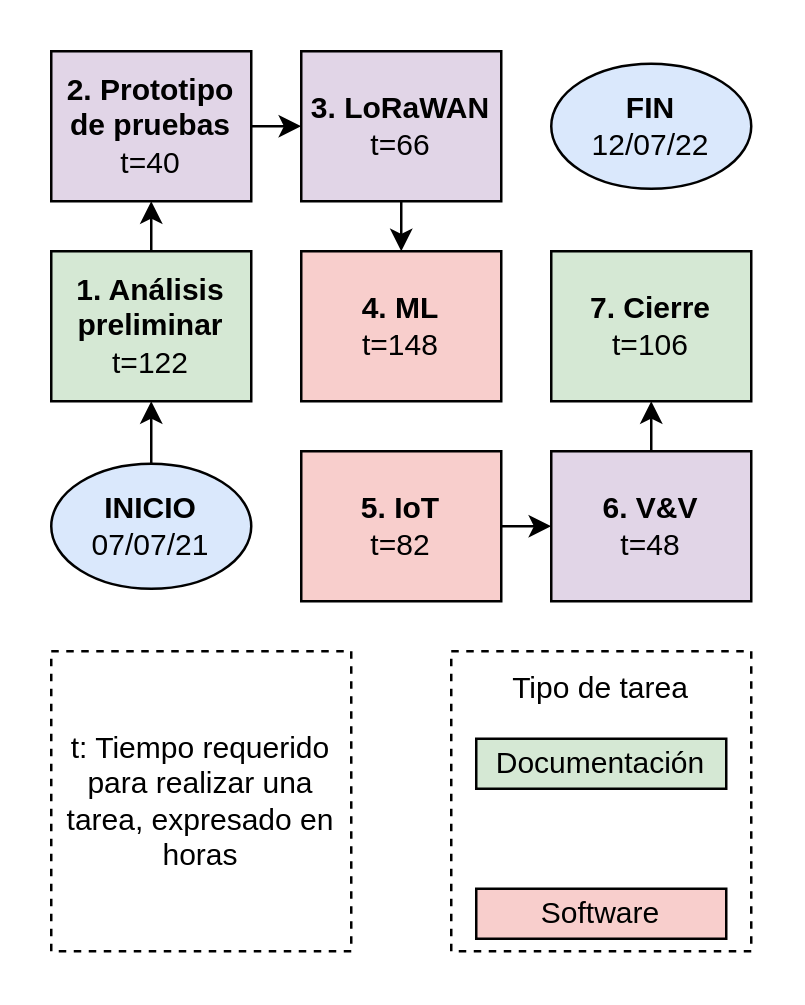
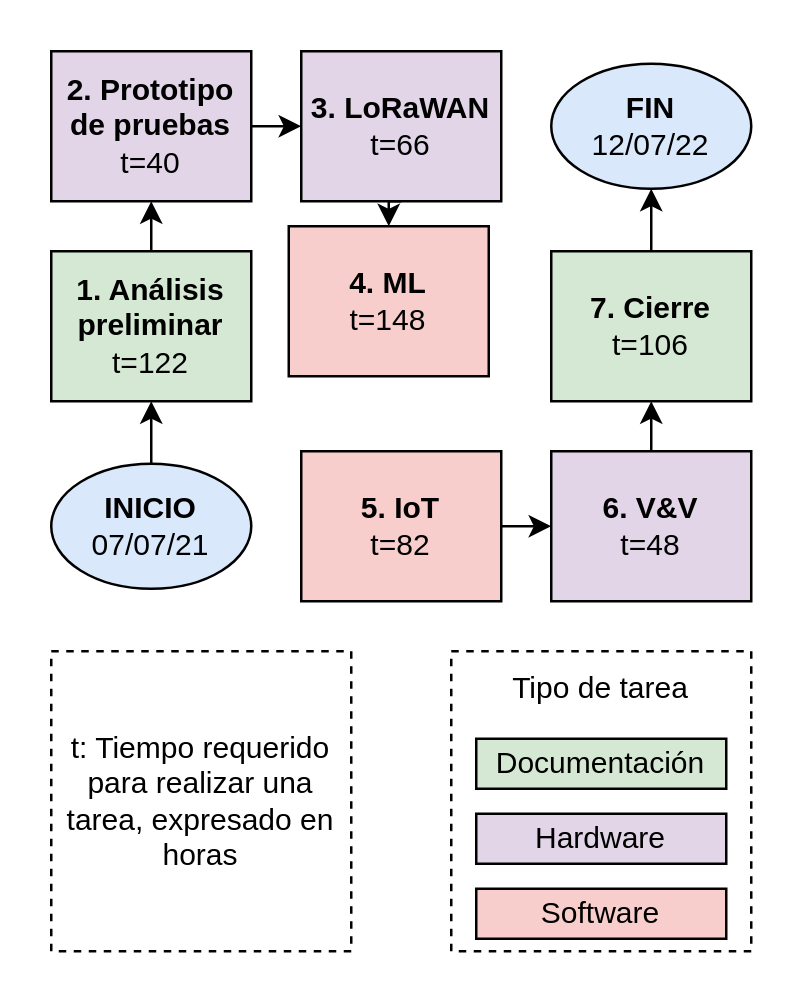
+ <mxCell id="15" style="edgeStyle=orthogonalEdgeStyle;rounded=0;orthogonalLoop=1;jettySize=auto;html=1;exitX=0.5;exitY=0;exitDx=0;exitDy=0;entryX=0.5;entryY=1;entryDx=0;entryDy=0;" edge="1" parent="1" source="16" target="17"><mxGeometry relative="1" as="geometry" /></mxCell>
- <mxCell id="10" value="&lt;b&gt;4. ML&lt;/b&gt;&lt;br&gt;t=148" style="rounded=0;whiteSpace=wrap;html=1;fillColor=#f8cecc;" vertex="1" parent="1"><mxGeometry x="120" y="100" width="80" height="60" as="geometry" /></mxCell>
+ <mxCell id="10" value="&lt;b&gt;4. ML&lt;/b&gt;&lt;br&gt;t=148" style="rounded=0;whiteSpace=wrap;html=1;fillColor=#f8cecc;" vertex="1" parent="1"><mxGeometry x="115" y="90" width="80" height="60" as="geometry" /></mxCell>
+ <mxCell id="20" value="Hardware" style="rounded=0;whiteSpace=wrap;html=1;fillColor=#e1d5e7;" vertex="1" parent="1"><mxGeometry x="190" y="325" width="100" height="20" as="geometry" /></mxCell>
